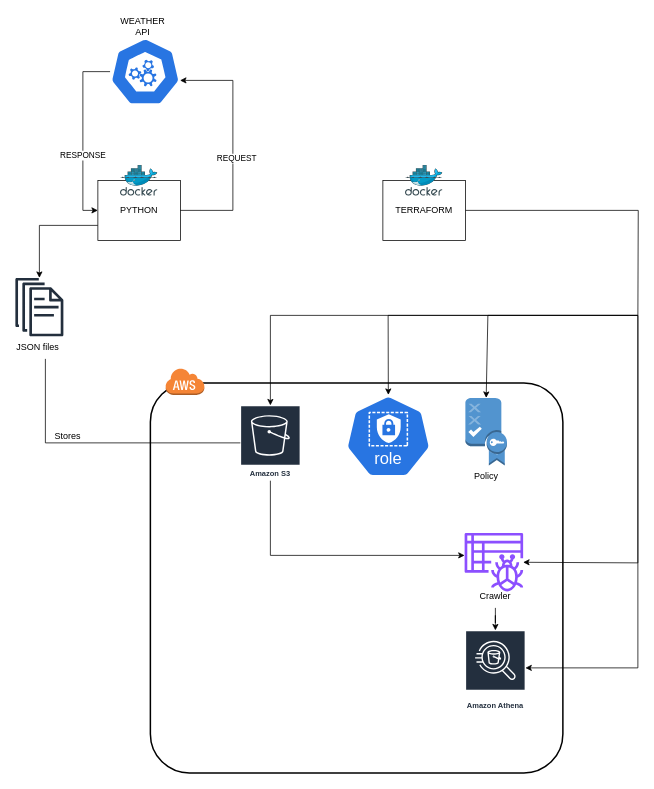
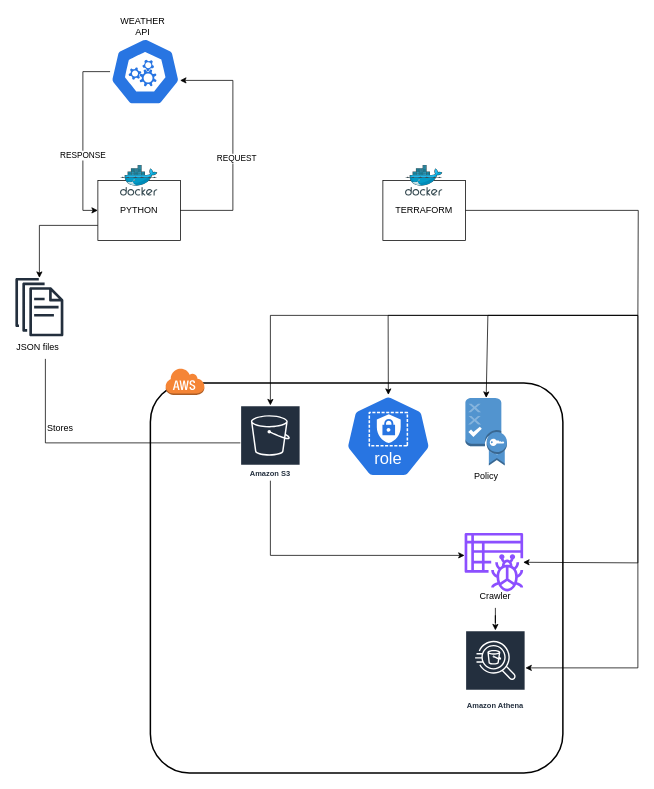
- <mxCell id="24" value="Stores" style="text;html=1;align=center;verticalAlign=middle;whiteSpace=wrap;rounded=0;" vertex="1" parent="1"><mxGeometry x="60" y="566" width="60" height="30" as="geometry" /></mxCell>
+ <mxCell id="24" value="Stores" style="text;html=1;align=center;verticalAlign=middle;whiteSpace=wrap;rounded=0;" vertex="1" parent="1"><mxGeometry x="50" y="556" width="60" height="30" as="geometry" /></mxCell>
